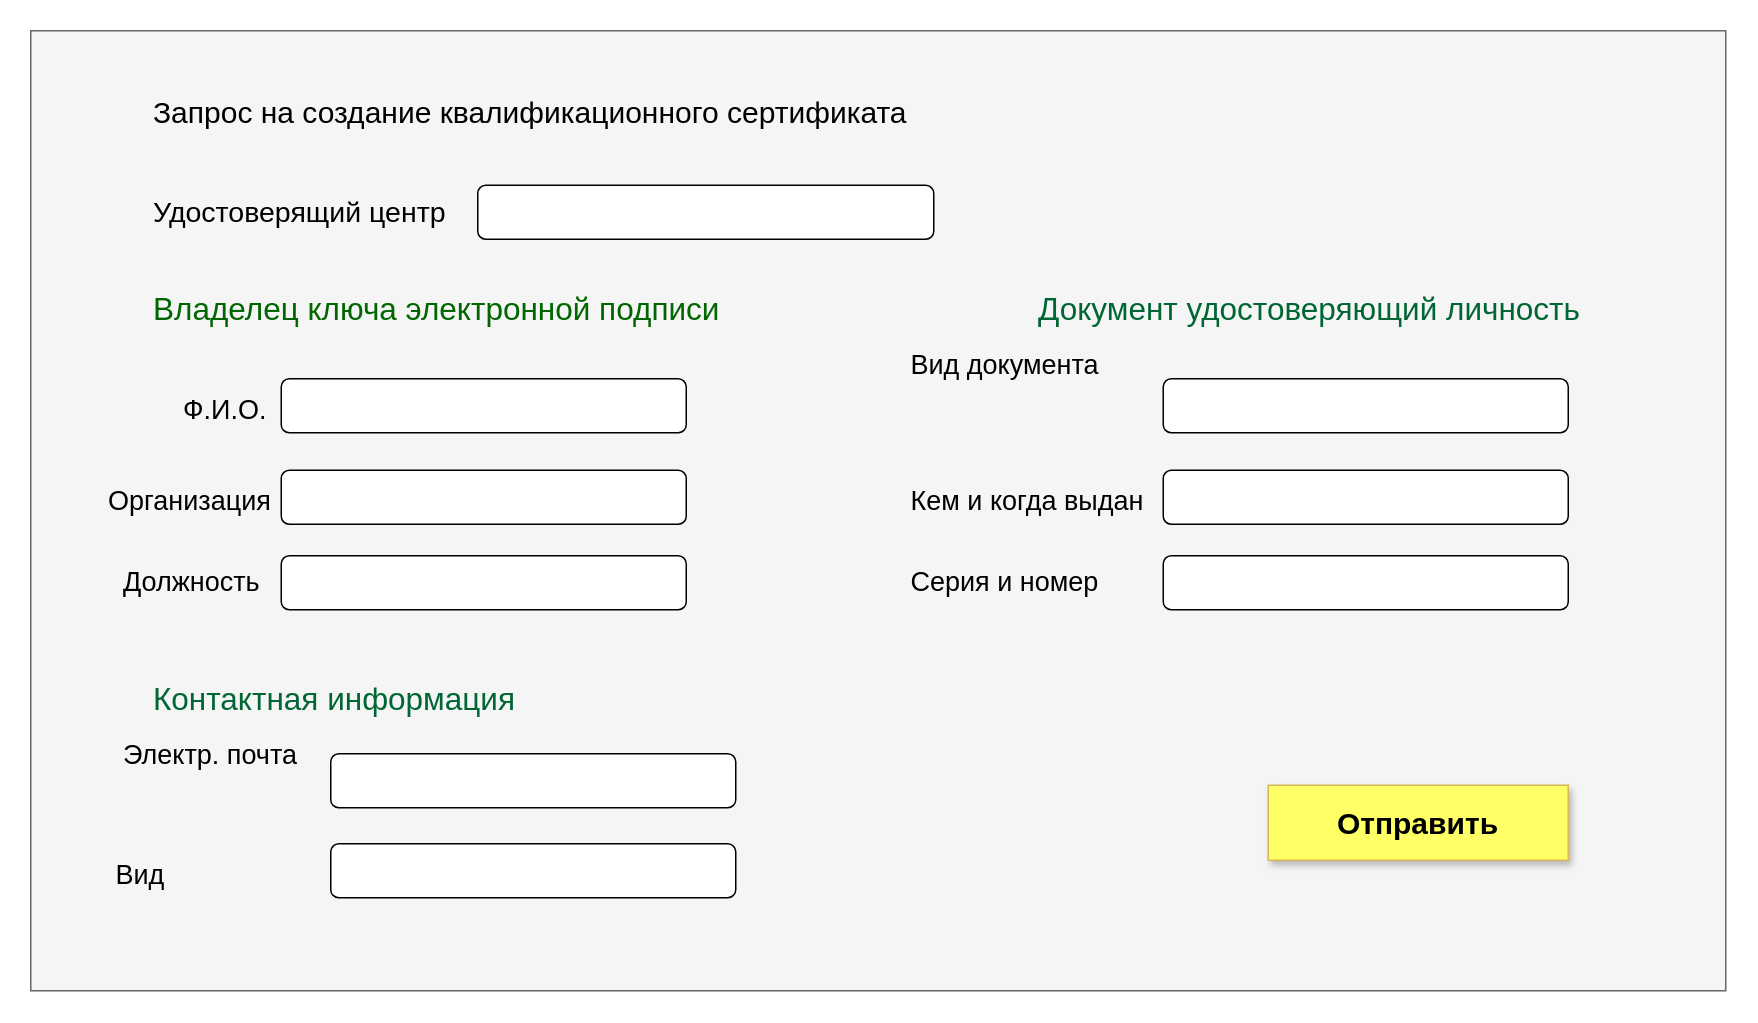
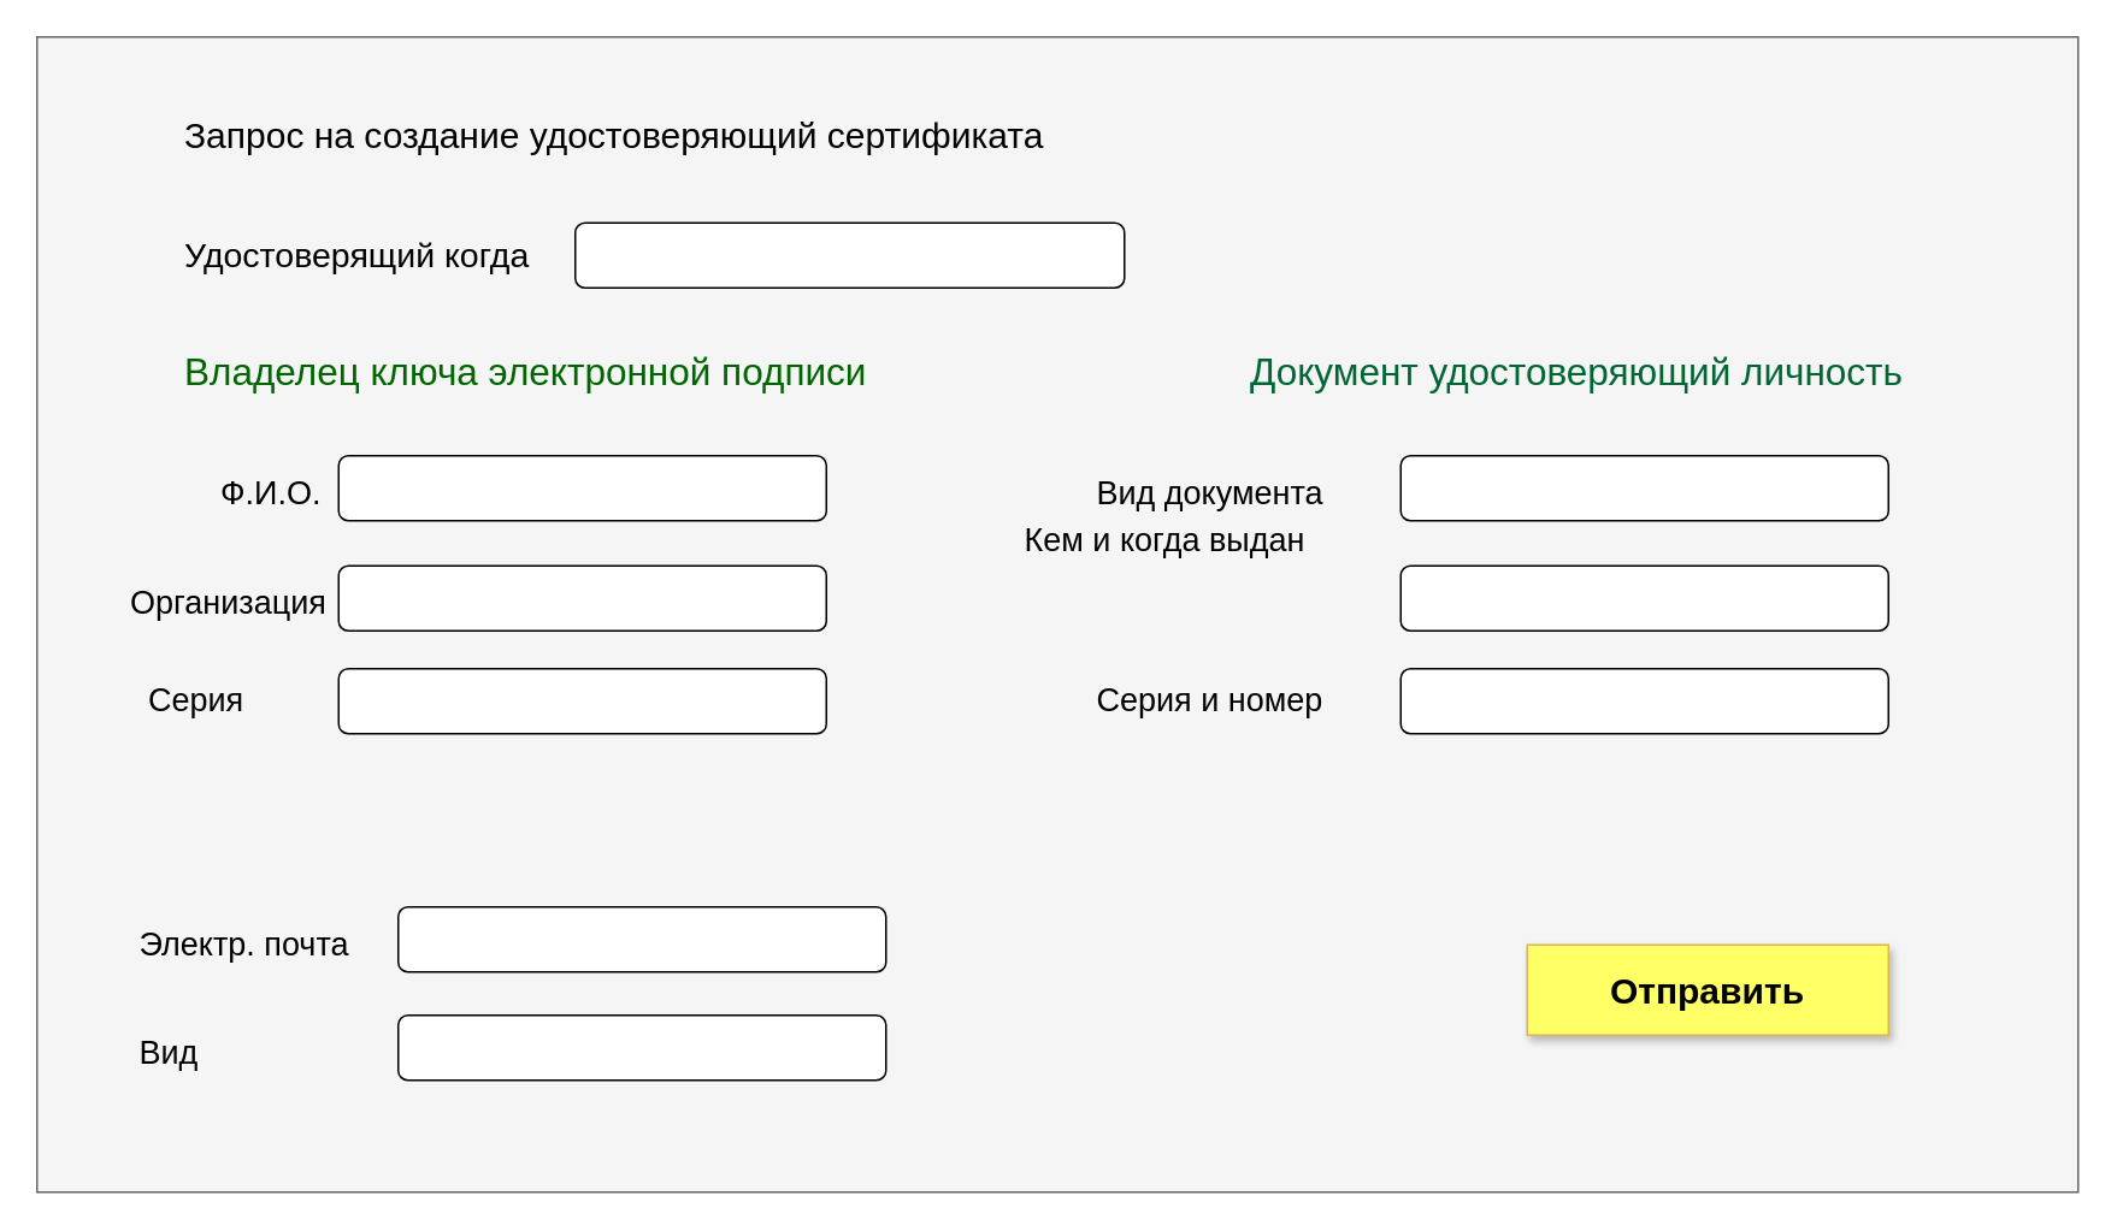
- <mxCell id="3" value="&lt;span style=&quot;font-size: 20px&quot;&gt;Запрос на создание квалификационного сертификата&lt;/span&gt;&lt;br&gt;" style="text;html=1;resizable=0;points=[];autosize=1;align=left;verticalAlign=top;spacingTop=-4;" parent="1" vertex="1"><mxGeometry x="100" y="60" width="520" height="20" as="geometry" /></mxCell>
+ <mxCell id="3" value="&lt;span style=&quot;font-size: 20px&quot;&gt;Запрос на создание удостоверяющий сертификата&lt;/span&gt;&lt;br&gt;" style="text;html=1;resizable=0;points=[];autosize=1;align=left;verticalAlign=top;spacingTop=-4;" parent="1" vertex="1"><mxGeometry x="100" y="60" width="520" height="20" as="geometry" /></mxCell>
- <mxCell id="6" value="&lt;span style=&quot;font-size: 19px&quot;&gt;Удостоверящий центр&lt;/span&gt;" style="text;html=1;resizable=0;points=[];autosize=1;align=left;verticalAlign=top;spacingTop=-4;" parent="1" vertex="1"><mxGeometry x="100" y="128" width="210" height="20" as="geometry" /></mxCell>
+ <mxCell id="6" value="&lt;span style=&quot;font-size: 19px&quot;&gt;Удостоверящий когда&lt;/span&gt;" style="text;html=1;resizable=0;points=[];autosize=1;align=left;verticalAlign=top;spacingTop=-4;" parent="1" vertex="1"><mxGeometry x="100" y="128" width="210" height="20" as="geometry" /></mxCell>
- <mxCell id="15" value="&lt;font style=&quot;font-size: 18px&quot;&gt;Вид документа&lt;/font&gt;" style="text;html=1;resizable=0;points=[];autosize=1;align=left;verticalAlign=top;spacingTop=-4;" parent="1" vertex="1"><mxGeometry x="605" y="230" width="140" height="20" as="geometry" /></mxCell>
+ <mxCell id="15" value="&lt;font style=&quot;font-size: 18px&quot;&gt;Вид документа&lt;/font&gt;" style="text;html=1;resizable=0;points=[];autosize=1;align=left;verticalAlign=top;spacingTop=-4;" parent="1" vertex="1"><mxGeometry x="605" y="260" width="140" height="20" as="geometry" /></mxCell>
- <mxCell id="17" value="&lt;font style=&quot;font-size: 18px&quot;&gt;Кем и когда выдан&lt;/font&gt;" style="text;html=1;resizable=0;points=[];autosize=1;align=left;verticalAlign=top;spacingTop=-4;" parent="1" vertex="1"><mxGeometry x="605" y="321" width="170" height="20" as="geometry" /></mxCell>
+ <mxCell id="17" value="&lt;font style=&quot;font-size: 18px&quot;&gt;Кем и когда выдан&lt;/font&gt;" style="text;html=1;resizable=0;points=[];autosize=1;align=left;verticalAlign=top;spacingTop=-4;" parent="1" vertex="1"><mxGeometry x="565" y="286" width="170" height="20" as="geometry" /></mxCell>
- <mxCell id="11" value="&lt;font style=&quot;font-size: 18px&quot;&gt;Должность&lt;/font&gt;" style="text;html=1;resizable=0;points=[];autosize=1;align=left;verticalAlign=top;spacingTop=-4;" parent="1" vertex="1"><mxGeometry x="80" y="375" width="110" height="20" as="geometry" /></mxCell>
+ <mxCell id="11" value="&lt;font style=&quot;font-size: 18px&quot;&gt;Серия&lt;/font&gt;" style="text;html=1;resizable=0;points=[];autosize=1;align=left;verticalAlign=top;spacingTop=-4;" parent="1" vertex="1"><mxGeometry x="80" y="375" width="110" height="20" as="geometry" /></mxCell>
- <mxCell id="21" value="&lt;font style=&quot;font-size: 21px&quot; color=&quot;#006633&quot;&gt;Контактная информация&lt;/font&gt;" style="text;html=1;resizable=0;points=[];autosize=1;align=left;verticalAlign=top;spacingTop=-4;" parent="1" vertex="1"><mxGeometry x="100" y="450" width="260" height="20" as="geometry" /></mxCell>
- <mxCell id="22" value="&lt;span style=&quot;font-size: 18px&quot;&gt;Электр. почта&lt;/span&gt;" style="text;html=1;resizable=0;points=[];autosize=1;align=left;verticalAlign=top;spacingTop=-4;" parent="1" vertex="1"><mxGeometry x="80" y="490" width="130" height="20" as="geometry" /></mxCell>
+ <mxCell id="22" value="&lt;span style=&quot;font-size: 18px&quot;&gt;Электр. почта&lt;/span&gt;" style="text;html=1;resizable=0;points=[];autosize=1;align=left;verticalAlign=top;spacingTop=-4;" parent="1" vertex="1"><mxGeometry x="75" y="510" width="130" height="20" as="geometry" /></mxCell>
